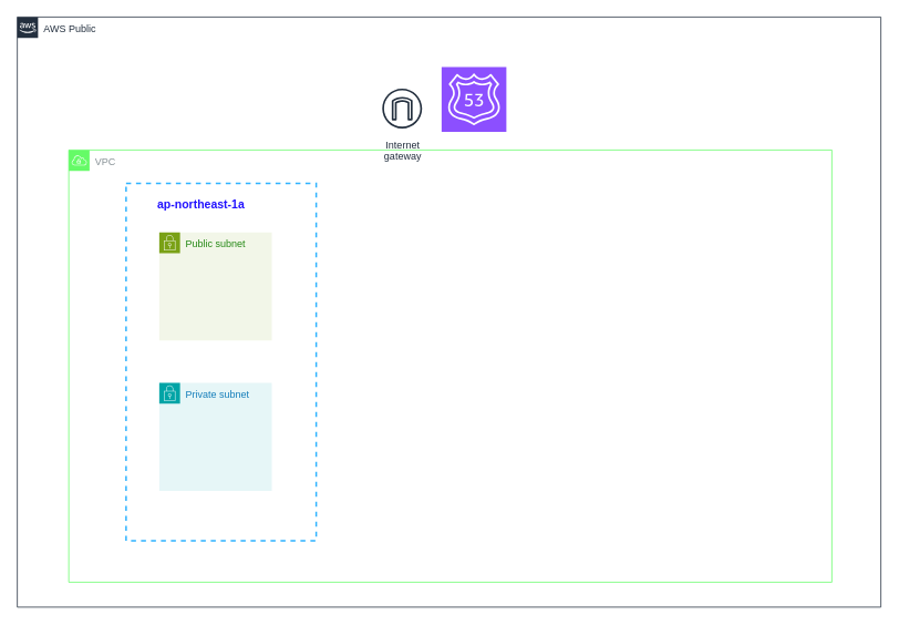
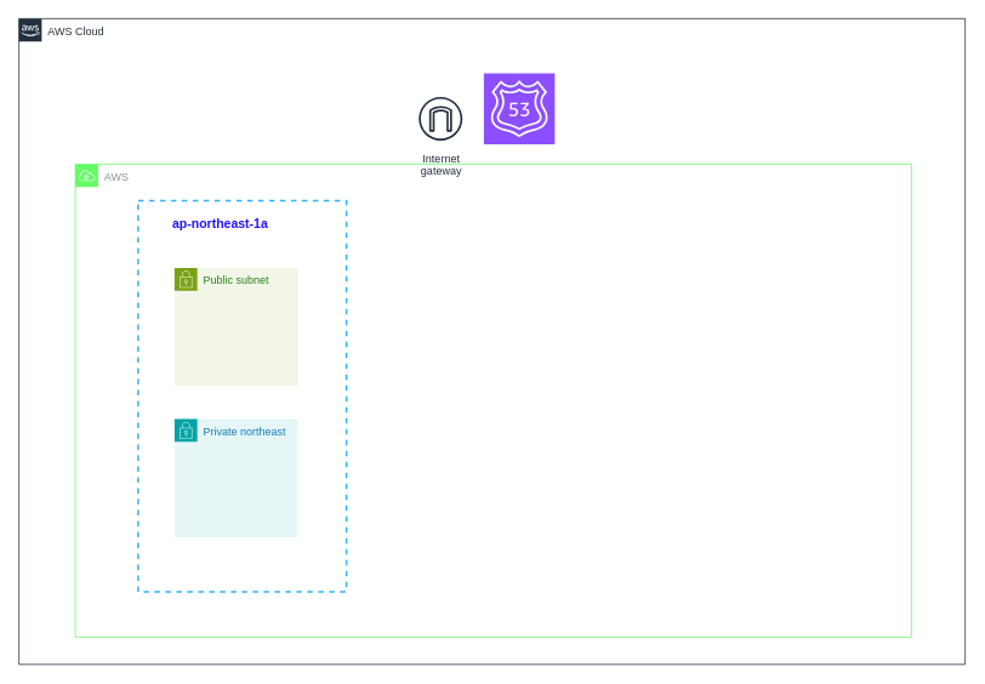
- <mxCell id="2" value="AWS Public" style="points=[[0,0],[0.25,0],[0.5,0],[0.75,0],[1,0],[1,0.25],[1,0.5],[1,0.75],[1,1],[0.75,1],[0.5,1],[0.25,1],[0,1],[0,0.75],[0,0.5],[0,0.25]];outlineConnect=0;gradientColor=none;html=1;whiteSpace=wrap;fontSize=12;fontStyle=0;shape=mxgraph.aws4.group;grIcon=mxgraph.aws4.group_aws_cloud_alt;strokeColor=#232F3E;fillColor=none;verticalAlign=top;align=left;spacingLeft=30;fontColor=#232F3E;dashed=0;labelBackgroundColor=#ffffff;container=1;pointerEvents=0;collapsible=0;recursiveResize=0;" parent="1" vertex="1"><mxGeometry x="20" y="20" width="1040" height="710" as="geometry" /></mxCell>
+ <mxCell id="2" value="AWS Cloud" style="points=[[0,0],[0.25,0],[0.5,0],[0.75,0],[1,0],[1,0.25],[1,0.5],[1,0.75],[1,1],[0.75,1],[0.5,1],[0.25,1],[0,1],[0,0.75],[0,0.5],[0,0.25]];outlineConnect=0;gradientColor=none;html=1;whiteSpace=wrap;fontSize=12;fontStyle=0;shape=mxgraph.aws4.group;grIcon=mxgraph.aws4.group_aws_cloud_alt;strokeColor=#232F3E;fillColor=none;verticalAlign=top;align=left;spacingLeft=30;fontColor=#232F3E;dashed=0;labelBackgroundColor=#ffffff;container=1;pointerEvents=0;collapsible=0;recursiveResize=0;" parent="1" vertex="1"><mxGeometry x="20" y="20" width="1040" height="710" as="geometry" /></mxCell>
- <mxCell id="4" value="VPC" style="sketch=0;outlineConnect=0;gradientColor=none;html=1;whiteSpace=wrap;fontSize=12;fontStyle=0;shape=mxgraph.aws4.group;grIcon=mxgraph.aws4.group_vpc;strokeColor=#65fb67;fillColor=none;verticalAlign=top;align=left;spacingLeft=30;fontColor=#879196;dashed=0;" parent="3" vertex="1"><mxGeometry x="-69" y="-40" width="919" height="520" as="geometry" /></mxCell>
+ <mxCell id="4" value="AWS" style="sketch=0;outlineConnect=0;gradientColor=none;html=1;whiteSpace=wrap;fontSize=12;fontStyle=0;shape=mxgraph.aws4.group;grIcon=mxgraph.aws4.group_vpc;strokeColor=#65fb67;fillColor=none;verticalAlign=top;align=left;spacingLeft=30;fontColor=#879196;dashed=0;" parent="3" vertex="1"><mxGeometry x="-69" y="-40" width="919" height="520" as="geometry" /></mxCell>
- <mxCell id="5" value="Public subnet" style="points=[[0,0],[0.25,0],[0.5,0],[0.75,0],[1,0],[1,0.25],[1,0.5],[1,0.75],[1,1],[0.75,1],[0.5,1],[0.25,1],[0,1],[0,0.75],[0,0.5],[0,0.25]];outlineConnect=0;gradientColor=none;html=1;whiteSpace=wrap;fontSize=12;fontStyle=0;container=1;pointerEvents=0;collapsible=0;recursiveResize=0;shape=mxgraph.aws4.group;grIcon=mxgraph.aws4.group_security_group;grStroke=0;strokeColor=#7AA116;fillColor=#F2F6E8;verticalAlign=top;align=left;spacingLeft=30;fontColor=#248814;dashed=0;" parent="3" vertex="1"><mxGeometry x="40" y="59" width="135.5" height="130" as="geometry" /></mxCell>
+ <mxCell id="5" value="Public subnet" style="points=[[0,0],[0.25,0],[0.5,0],[0.75,0],[1,0],[1,0.25],[1,0.5],[1,0.75],[1,1],[0.75,1],[0.5,1],[0.25,1],[0,1],[0,0.75],[0,0.5],[0,0.25]];outlineConnect=0;gradientColor=none;html=1;whiteSpace=wrap;fontSize=12;fontStyle=0;container=1;pointerEvents=0;collapsible=0;recursiveResize=0;shape=mxgraph.aws4.group;grIcon=mxgraph.aws4.group_security_group;grStroke=0;strokeColor=#7AA116;fillColor=#F2F6E8;verticalAlign=top;align=left;spacingLeft=30;fontColor=#248814;dashed=0;" parent="3" vertex="1"><mxGeometry x="40" y="74" width="135.5" height="130" as="geometry" /></mxCell>
- <mxCell id="7" value="Private subnet" style="points=[[0,0],[0.25,0],[0.5,0],[0.75,0],[1,0],[1,0.25],[1,0.5],[1,0.75],[1,1],[0.75,1],[0.5,1],[0.25,1],[0,1],[0,0.75],[0,0.5],[0,0.25]];outlineConnect=0;gradientColor=none;html=1;whiteSpace=wrap;fontSize=12;fontStyle=0;container=1;pointerEvents=0;collapsible=0;recursiveResize=0;shape=mxgraph.aws4.group;grIcon=mxgraph.aws4.group_security_group;grStroke=0;strokeColor=#00A4A6;fillColor=#E6F6F7;verticalAlign=top;align=left;spacingLeft=30;fontColor=#147EBA;dashed=0;" parent="3" vertex="1"><mxGeometry x="40" y="240" width="135.5" height="130" as="geometry" /></mxCell>
+ <mxCell id="7" value="Private northeast" style="points=[[0,0],[0.25,0],[0.5,0],[0.75,0],[1,0],[1,0.25],[1,0.5],[1,0.75],[1,1],[0.75,1],[0.5,1],[0.25,1],[0,1],[0,0.75],[0,0.5],[0,0.25]];outlineConnect=0;gradientColor=none;html=1;whiteSpace=wrap;fontSize=12;fontStyle=0;container=1;pointerEvents=0;collapsible=0;recursiveResize=0;shape=mxgraph.aws4.group;grIcon=mxgraph.aws4.group_security_group;grStroke=0;strokeColor=#00A4A6;fillColor=#E6F6F7;verticalAlign=top;align=left;spacingLeft=30;fontColor=#147EBA;dashed=0;" parent="3" vertex="1"><mxGeometry x="40" y="240" width="135.5" height="130" as="geometry" /></mxCell>
